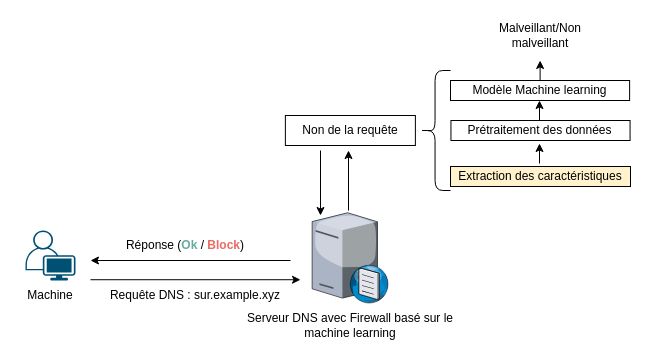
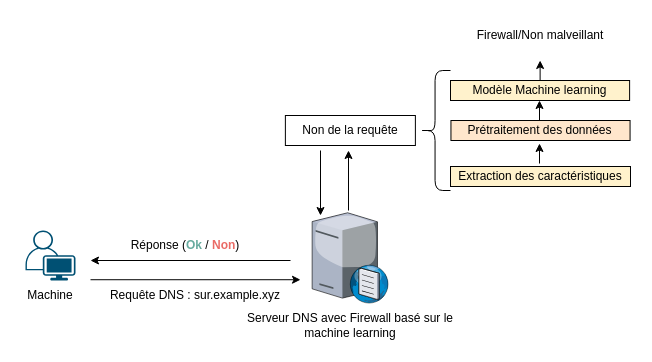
- <mxCell id="15" value="Malveillant/Non malveillant" style="text;html=1;align=center;verticalAlign=middle;whiteSpace=wrap;rounded=0;" vertex="1" parent="1"><mxGeometry x="469.55" y="20" width="140" height="30" as="geometry" /></mxCell>
+ <mxCell id="15" value="Firewall/Non malveillant" style="text;html=1;align=center;verticalAlign=middle;whiteSpace=wrap;rounded=0;" vertex="1" parent="1"><mxGeometry x="469.55" y="20" width="140" height="30" as="geometry" /></mxCell>
- <mxCell id="11" value="Modèle Machine learning" style="rounded=0;whiteSpace=wrap;html=1;" vertex="1" parent="1"><mxGeometry x="450" y="80" width="179.11" height="20" as="geometry" /></mxCell>
+ <mxCell id="11" value="Modèle Machine learning" style="rounded=0;whiteSpace=wrap;html=1;fillColor=#fff2cc;" vertex="1" parent="1"><mxGeometry x="450" y="80" width="179.11" height="20" as="geometry" /></mxCell>
- <mxCell id="10" value="Prétraitement des données" style="rounded=0;whiteSpace=wrap;html=1;" vertex="1" parent="1"><mxGeometry x="450.45" y="120" width="179.11" height="20" as="geometry" /></mxCell>
+ <mxCell id="10" value="Prétraitement des données" style="rounded=0;whiteSpace=wrap;html=1;fillColor=#ffe6cc;" vertex="1" parent="1"><mxGeometry x="450.45" y="120" width="179.11" height="20" as="geometry" /></mxCell>
- <mxCell id="20" value="Réponse (&lt;b&gt;&lt;font color=&quot;#67ab9f&quot;&gt;Ok&amp;nbsp;&lt;/font&gt;&lt;/b&gt;/&amp;nbsp;&lt;b&gt;&lt;font color=&quot;#ea6b66&quot;&gt;Block&lt;/font&gt;&lt;/b&gt;)" style="text;html=1;align=center;verticalAlign=middle;whiteSpace=wrap;rounded=0;" vertex="1" parent="1"><mxGeometry x="80" y="230" width="210" height="30" as="geometry" /></mxCell>
+ <mxCell id="20" value="Réponse (&lt;b&gt;&lt;font color=&quot;#67ab9f&quot;&gt;Ok&amp;nbsp;&lt;/font&gt;&lt;/b&gt;/&amp;nbsp;&lt;b&gt;&lt;font color=&quot;#ea6b66&quot;&gt;Non&lt;/font&gt;&lt;/b&gt;)" style="text;html=1;align=center;verticalAlign=middle;whiteSpace=wrap;rounded=0;" vertex="1" parent="1"><mxGeometry x="80" y="230" width="210" height="30" as="geometry" /></mxCell>
